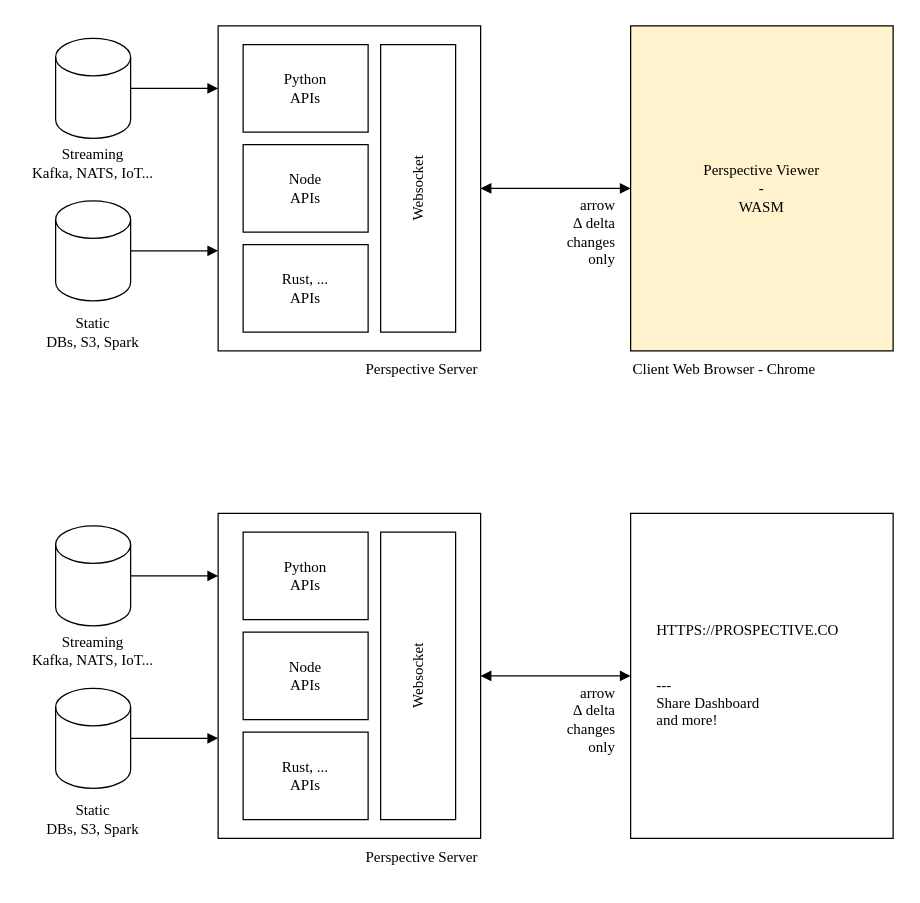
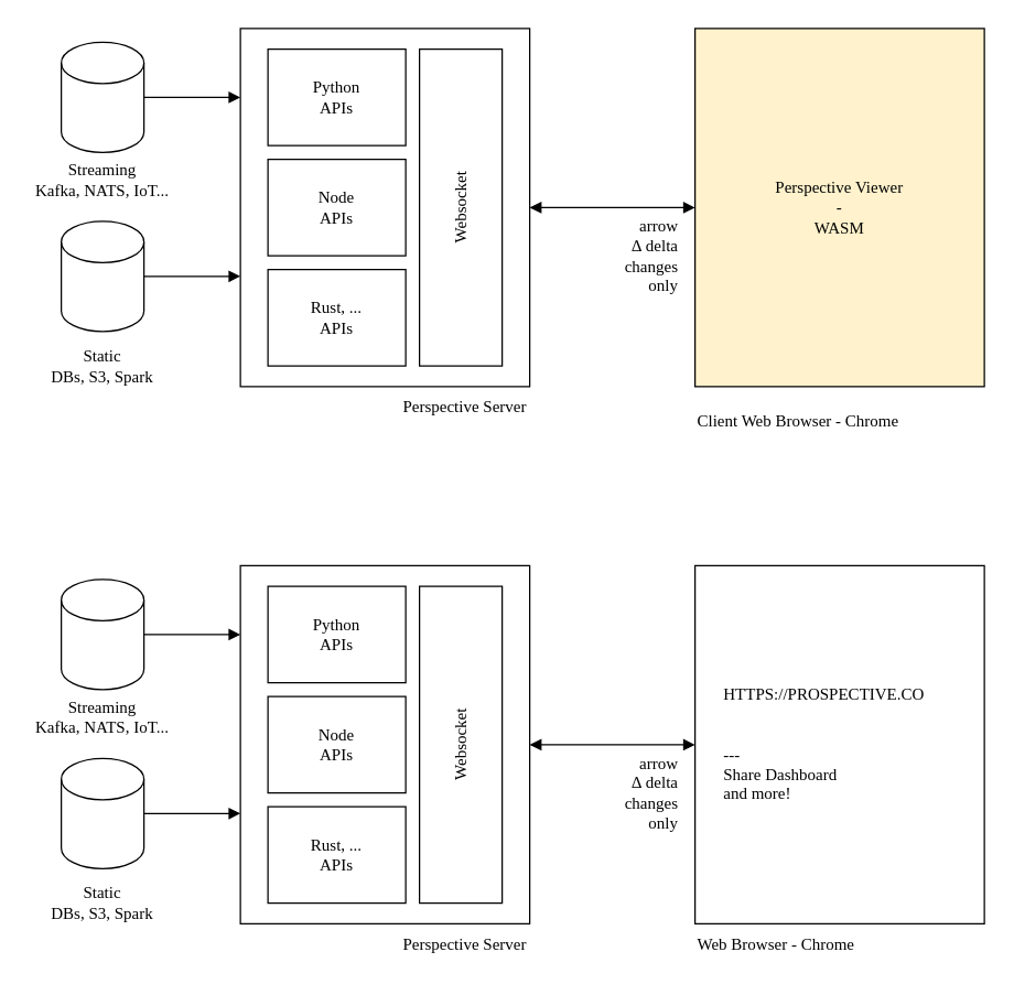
- <mxCell id="5" value="Client Web Browser - Chrome" style="text;html=1;align=left;verticalAlign=middle;whiteSpace=wrap;rounded=0;fontFamily=Ubuntu;fontSource=https%3A%2F%2Ffonts.googleapis.com%2Fcss%3Ffamily%3DUbuntu;" vertex="1" parent="1"><mxGeometry x="504" y="280" width="200" height="30" as="geometry" /></mxCell>
+ <mxCell id="5" value="Client Web Browser - Chrome" style="text;html=1;align=left;verticalAlign=middle;whiteSpace=wrap;rounded=0;fontFamily=Ubuntu;fontSource=https%3A%2F%2Ffonts.googleapis.com%2Fcss%3Ffamily%3DUbuntu;" vertex="1" parent="1"><mxGeometry x="504" y="290" width="200" height="30" as="geometry" /></mxCell>
+ <mxCell id="21" value="Web Browser - Chrome" style="text;html=1;align=left;verticalAlign=middle;whiteSpace=wrap;rounded=0;fontFamily=Ubuntu;fontSource=https%3A%2F%2Ffonts.googleapis.com%2Fcss%3Ffamily%3DUbuntu;" vertex="1" parent="1"><mxGeometry x="504" y="670" width="200" height="30" as="geometry" /></mxCell>
